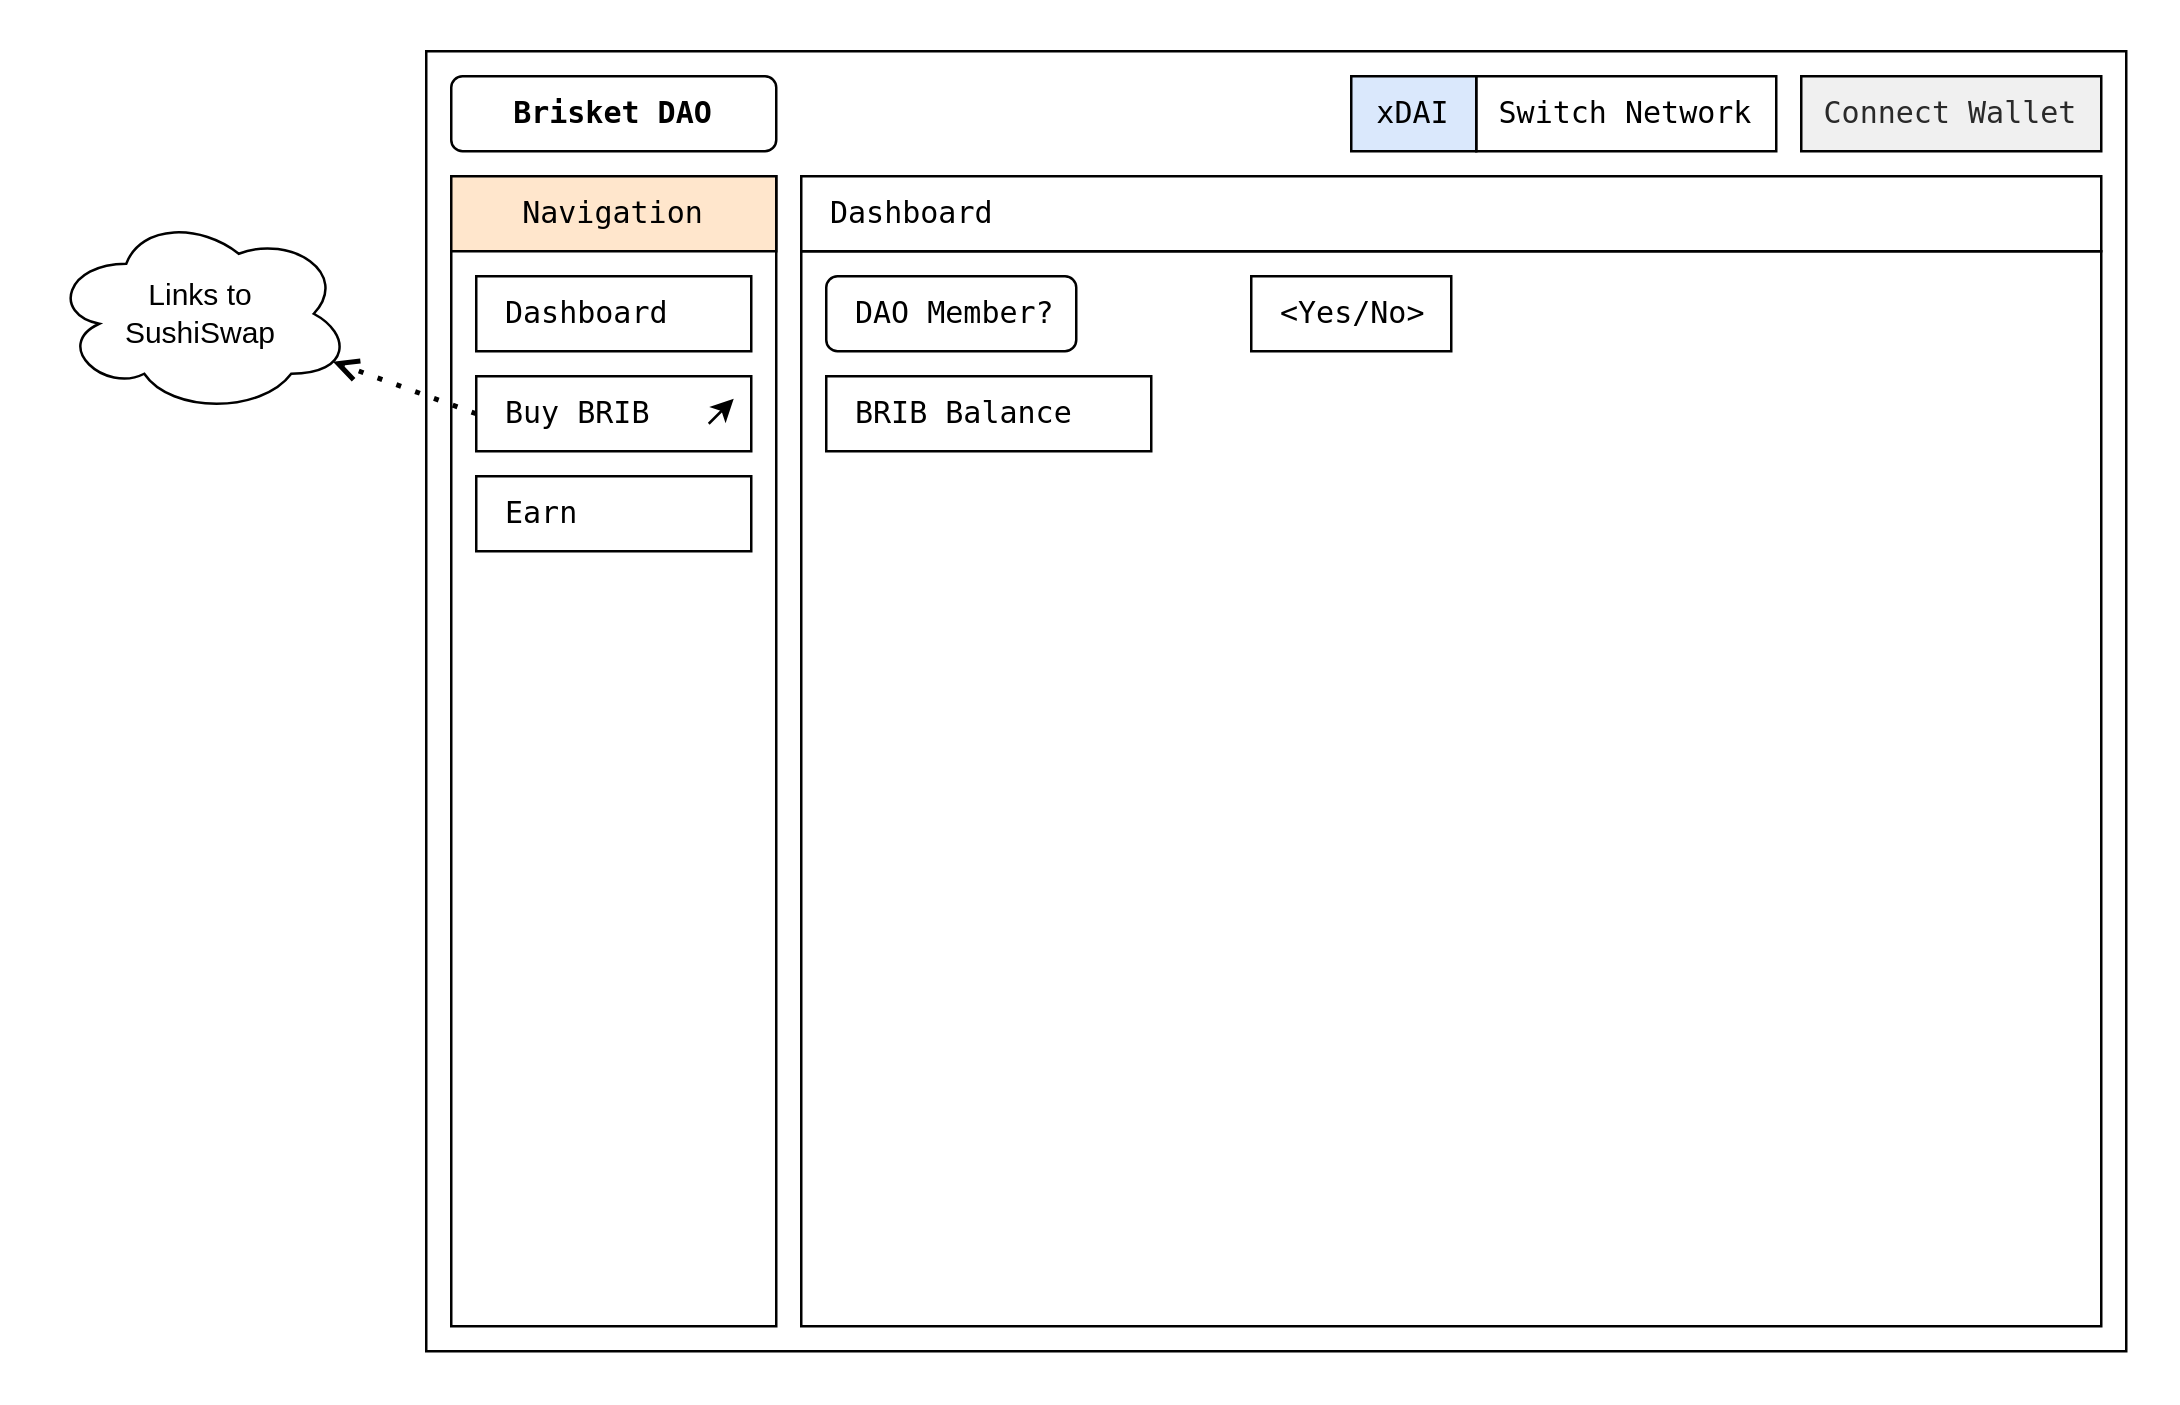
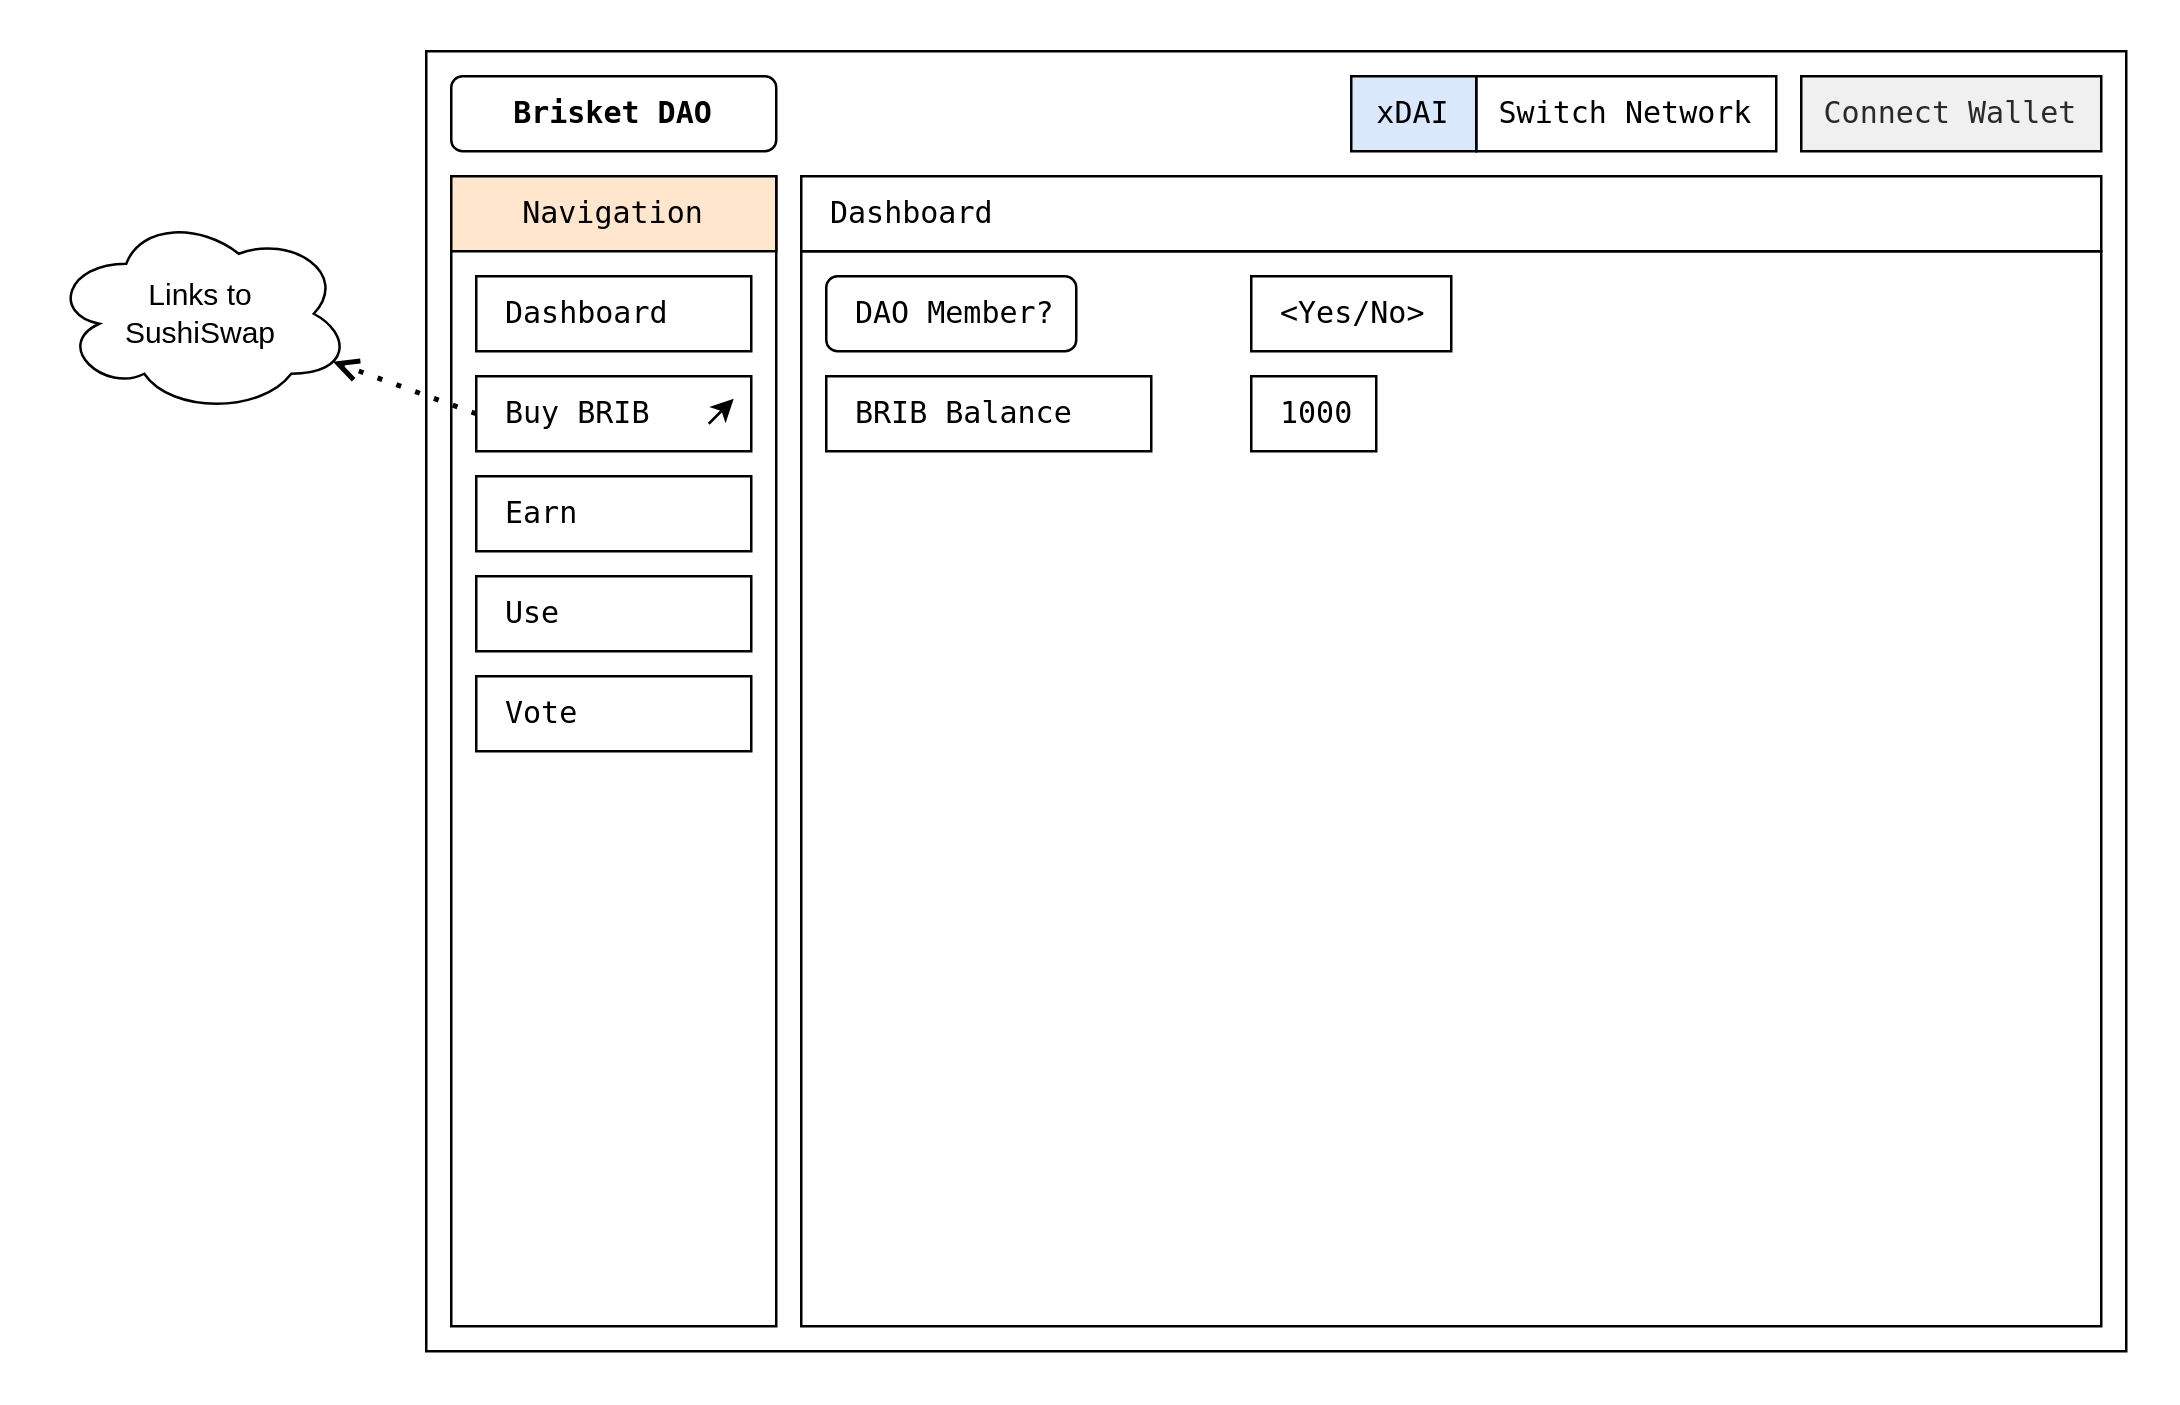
+ <mxCell id="10" value="1000" style="rounded=0;whiteSpace=wrap;html=1;align=left;spacingLeft=10;fontFamily=monospace;" parent="1" vertex="1"><mxGeometry x="500" y="150" width="50" height="30" as="geometry" /></mxCell>
+ <mxCell id="21" value="Use" style="rounded=0;whiteSpace=wrap;html=1;align=left;spacingLeft=10;fontFamily=monospace;" parent="1" vertex="1"><mxGeometry x="190" y="230" width="110" height="30" as="geometry" /></mxCell>
+ <mxCell id="22" value="Vote" style="rounded=0;whiteSpace=wrap;html=1;align=left;spacingLeft=10;fontFamily=monospace;" parent="1" vertex="1"><mxGeometry x="190" y="270" width="110" height="30" as="geometry" /></mxCell>
